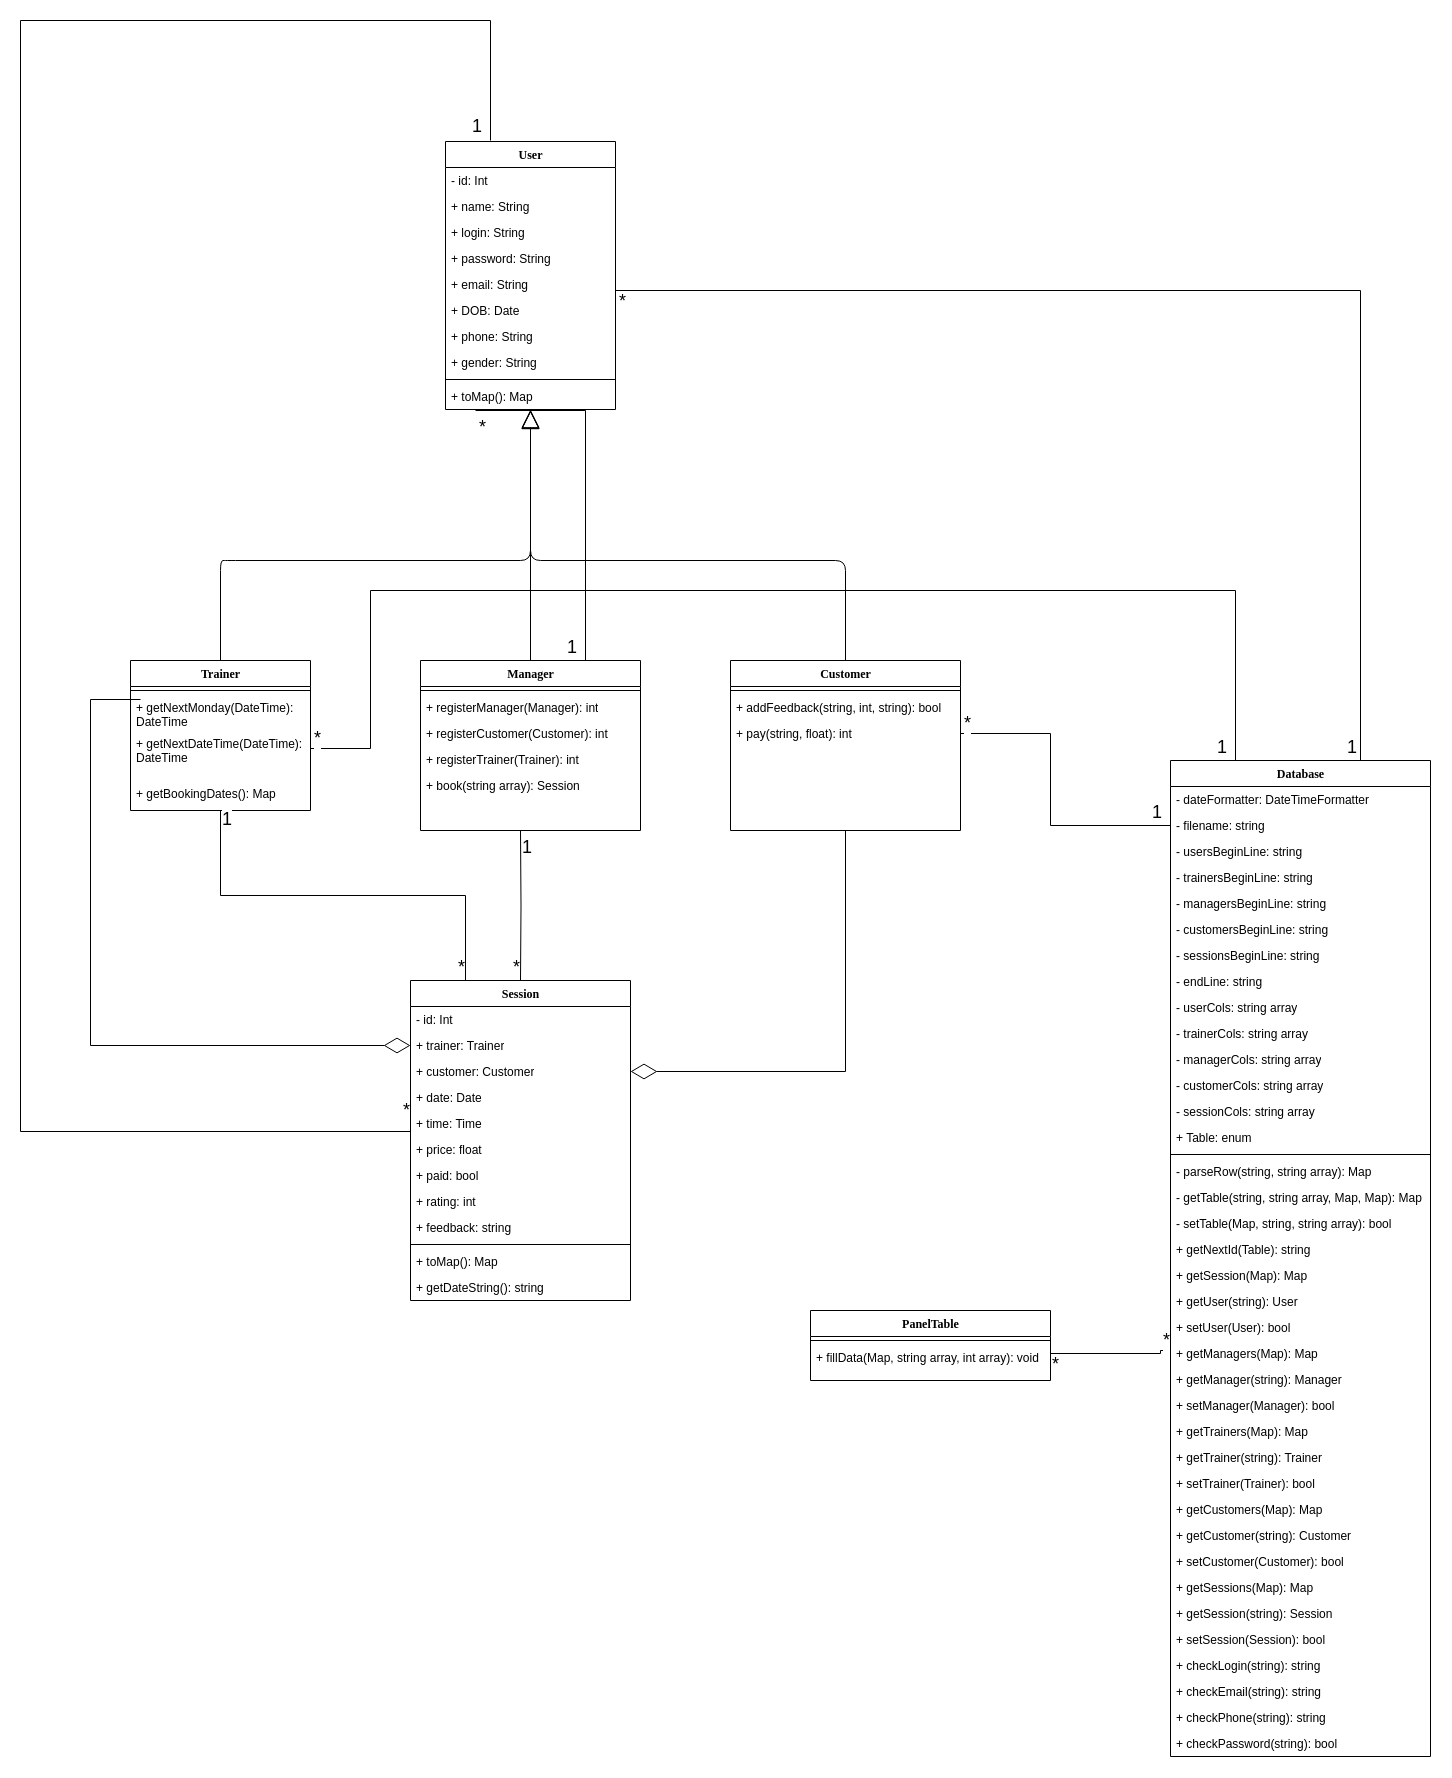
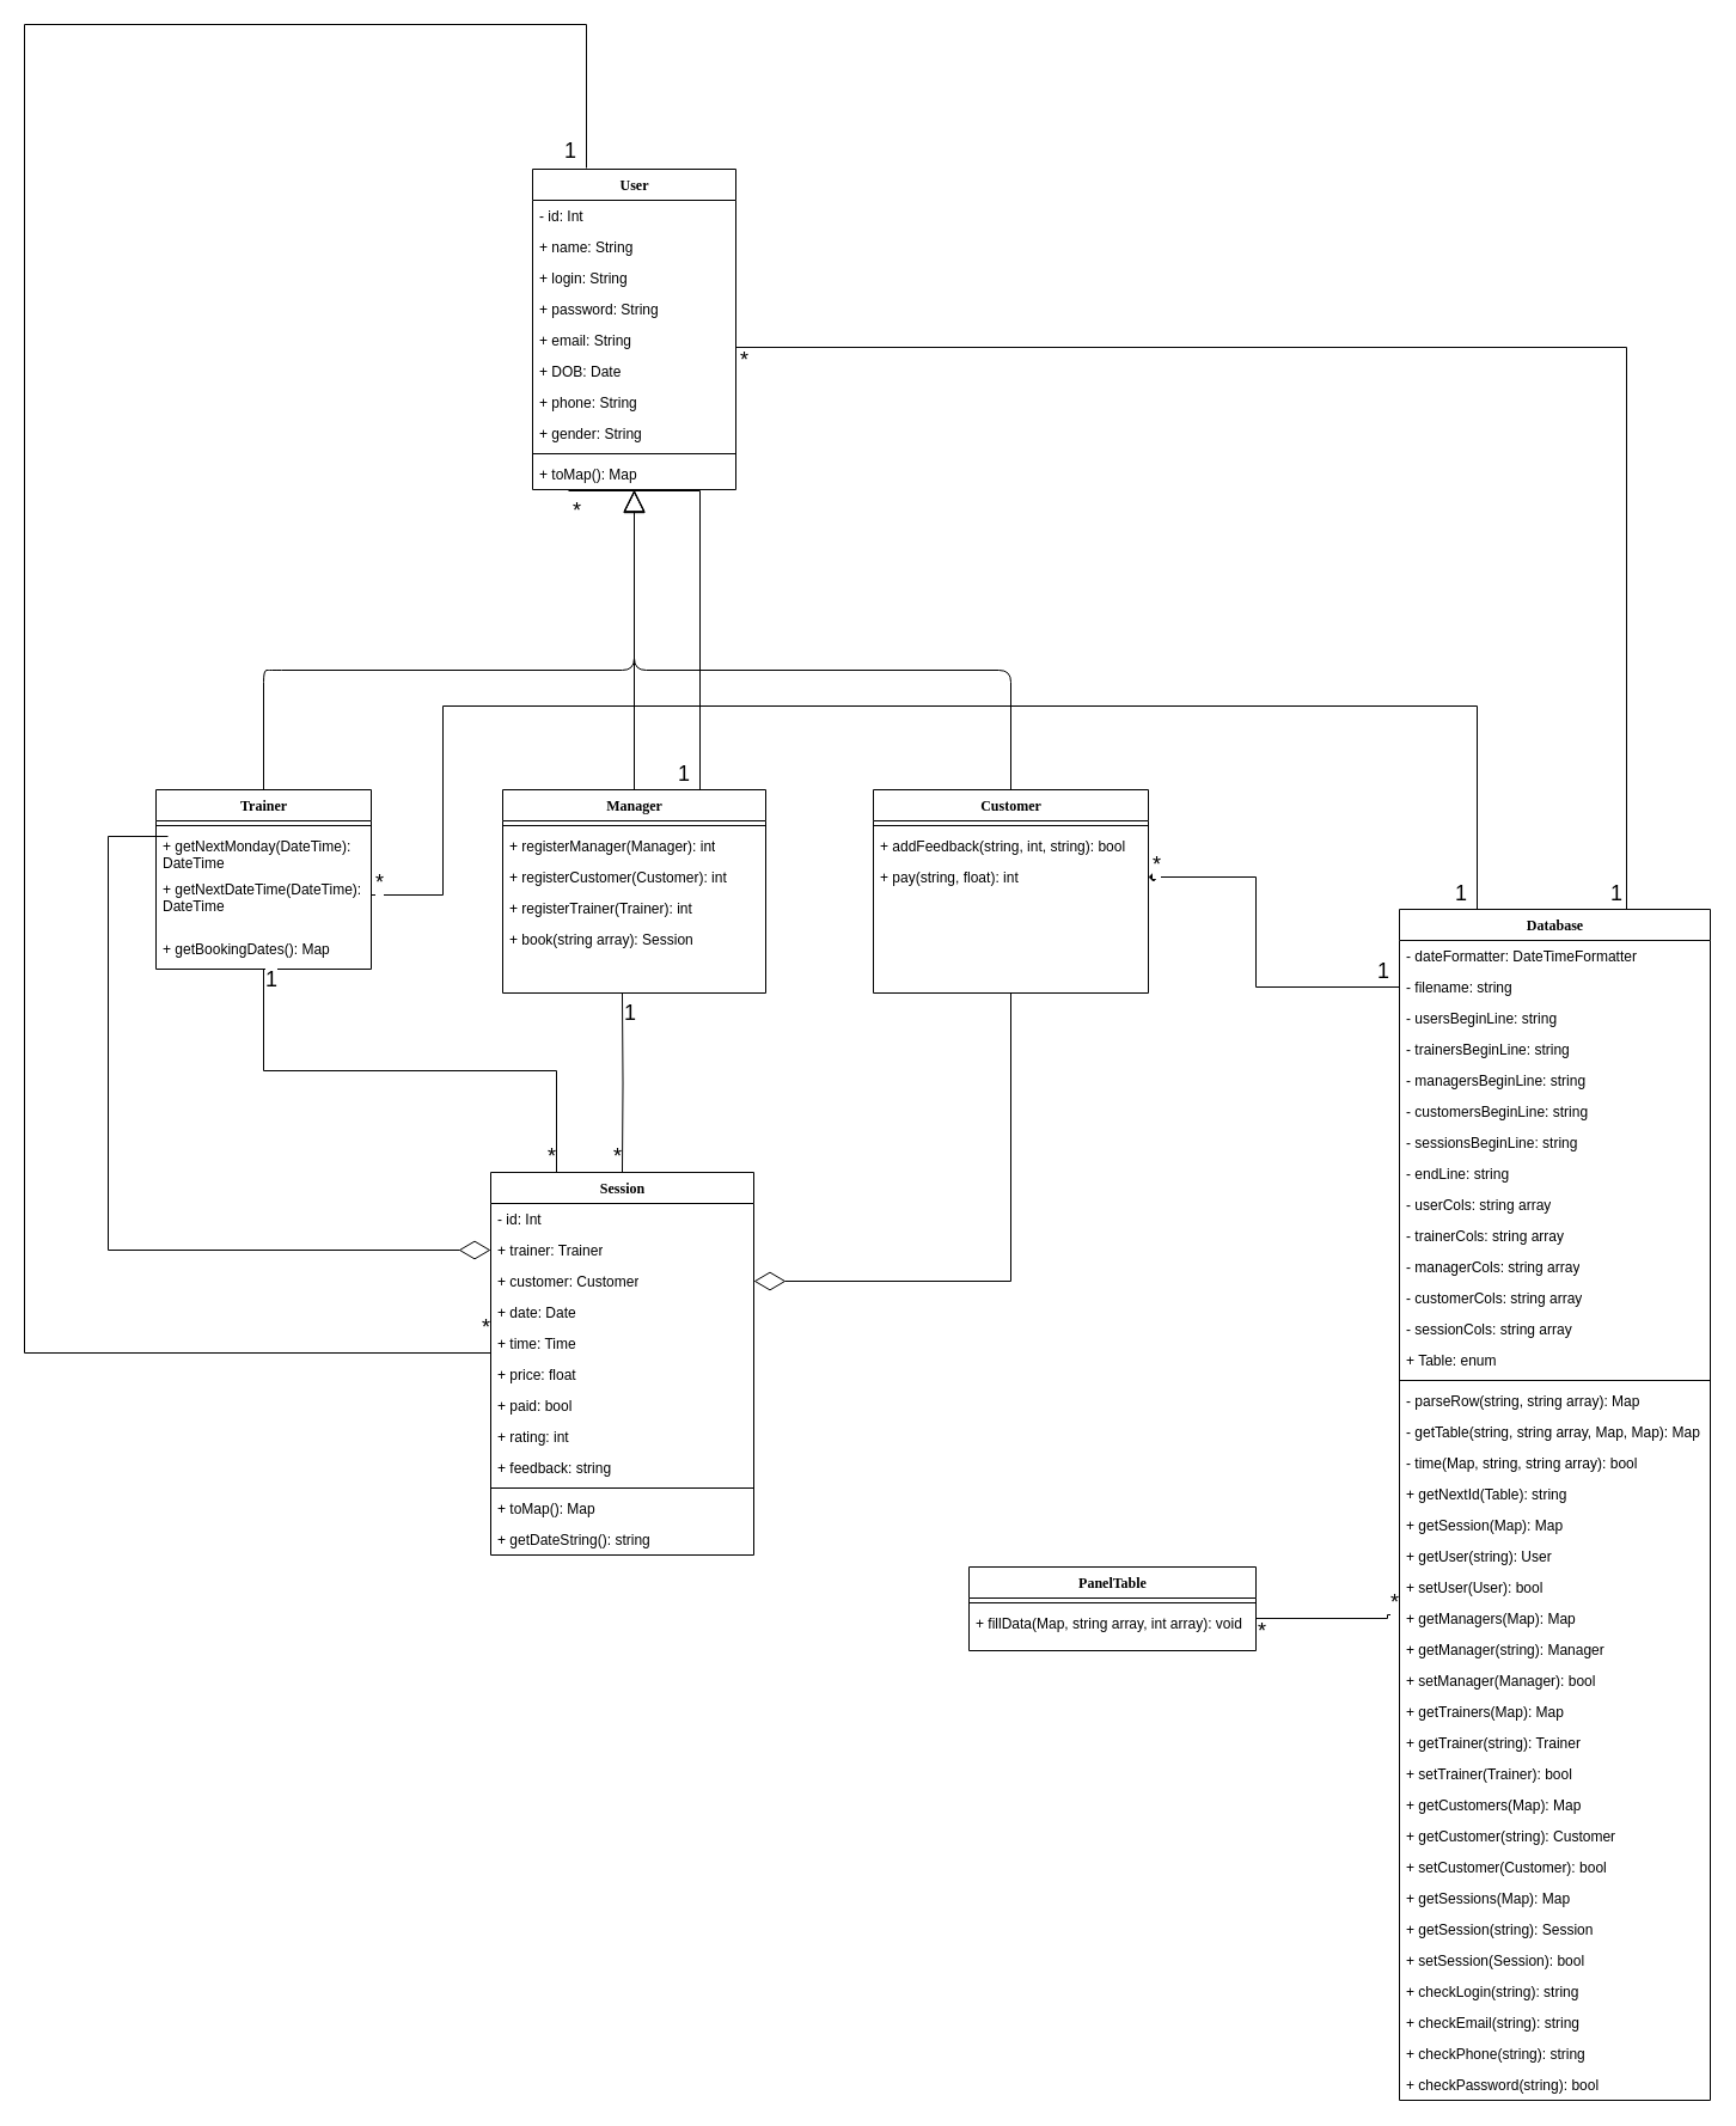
- <mxCell id="106" value="" style="endArrow=none;html=1;edgeStyle=orthogonalEdgeStyle;rounded=0;entryX=1;entryY=0.5;entryDx=0;entryDy=0;exitX=0;exitY=0.5;exitDx=0;exitDy=0;" edge="1" parent="1" source="26" target="101"><mxGeometry relative="1" as="geometry"><mxPoint x="1110" y="960" as="sourcePoint" /><mxPoint x="650" y="797.5" as="targetPoint" /><Array as="points"><mxPoint x="1050" y="825" /><mxPoint x="1050" y="733" /></Array></mxGeometry></mxCell>
+ <mxCell id="106" value="" style="endArrow=diamond;html=1;edgeStyle=orthogonalEdgeStyle;rounded=0;entryX=1;entryY=0.5;entryDx=0;entryDy=0;exitX=0;exitY=0.5;exitDx=0;exitDy=0;" edge="1" parent="1" source="26" target="101"><mxGeometry relative="1" as="geometry"><mxPoint x="1110" y="960" as="sourcePoint" /><mxPoint x="650" y="797.5" as="targetPoint" /><Array as="points"><mxPoint x="1050" y="825" /><mxPoint x="1050" y="733" /></Array></mxGeometry></mxCell>
- <mxCell id="42" value="- setTable(Map, string, string array): bool" style="text;html=1;strokeColor=none;fillColor=none;align=left;verticalAlign=top;spacingLeft=4;spacingRight=4;whiteSpace=wrap;overflow=hidden;rotatable=0;points=[[0,0.5],[1,0.5]];portConstraint=eastwest;" vertex="1" parent="24"><mxGeometry y="450" width="260" height="26" as="geometry" /></mxCell>
+ <mxCell id="42" value="- time(Map, string, string array): bool" style="text;html=1;strokeColor=none;fillColor=none;align=left;verticalAlign=top;spacingLeft=4;spacingRight=4;whiteSpace=wrap;overflow=hidden;rotatable=0;points=[[0,0.5],[1,0.5]];portConstraint=eastwest;" vertex="1" parent="24"><mxGeometry y="450" width="260" height="26" as="geometry" /></mxCell>
